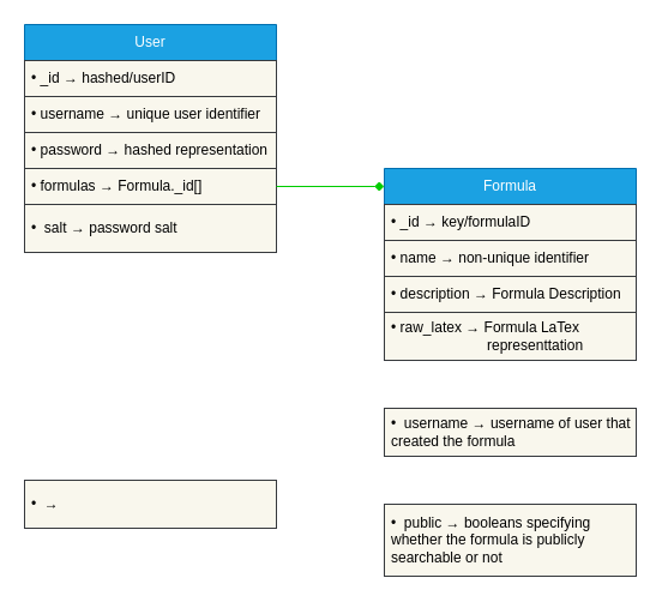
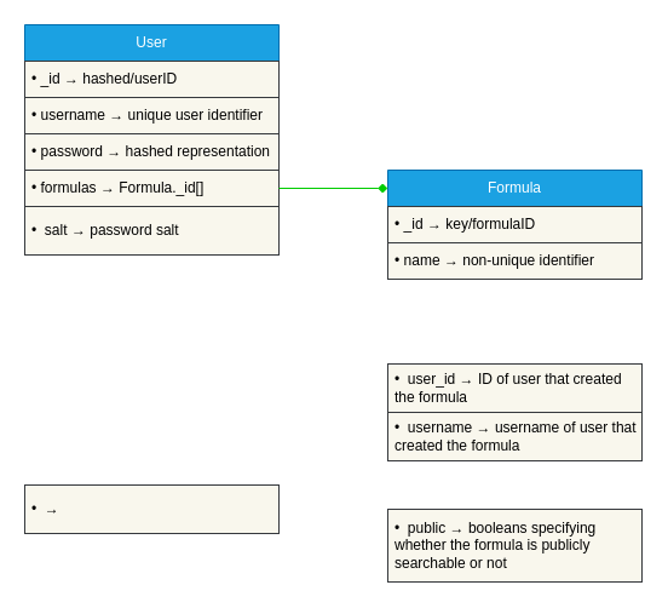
- <mxCell id="10" value="• description → Formula Description" style="text;strokeColor=#36393d;fillColor=#f9f7ed;align=left;verticalAlign=middle;spacingLeft=4;spacingRight=4;overflow=hidden;points=[[0,0.5],[1,0.5]];portConstraint=eastwest;rotatable=0;whiteSpace=wrap;html=1;labelBackgroundColor=none;fontColor=#000000;" parent="1" vertex="1"><mxGeometry x="320" y="230" width="210" height="30" as="geometry" /></mxCell>
- <mxCell id="11" value="• raw_latex → Formula LaTex &lt;span style=&quot;white-space: pre;&quot;&gt;&#09;&lt;/span&gt;&lt;span style=&quot;white-space: pre;&quot;&gt;&#09;&lt;span style=&quot;white-space: pre;&quot;&gt;&#09;&lt;/span&gt;&lt;/span&gt;representtation" style="text;strokeColor=#36393d;fillColor=#f9f7ed;align=left;verticalAlign=middle;spacingLeft=4;spacingRight=4;overflow=hidden;points=[[0,0.5],[1,0.5]];portConstraint=eastwest;rotatable=0;whiteSpace=wrap;html=1;labelBackgroundColor=none;fontColor=#000000;" parent="1" vertex="1"><mxGeometry x="320" y="260" width="210" height="40" as="geometry" /></mxCell>
+ <mxCell id="13" value="•&amp;nbsp; user_id → ID of user that created the formula" style="text;strokeColor=#36393d;fillColor=#f9f7ed;align=left;verticalAlign=middle;spacingLeft=4;spacingRight=4;overflow=hidden;points=[[0,0.5],[1,0.5]];portConstraint=eastwest;rotatable=0;whiteSpace=wrap;html=1;labelBackgroundColor=none;fontColor=#000000;" vertex="1" parent="1"><mxGeometry x="320" y="300" width="210" height="40" as="geometry" /></mxCell>
